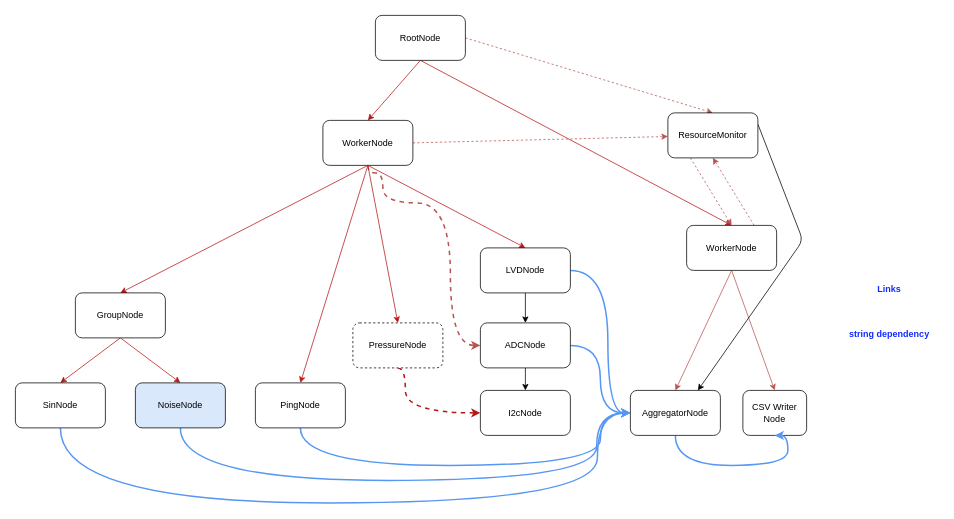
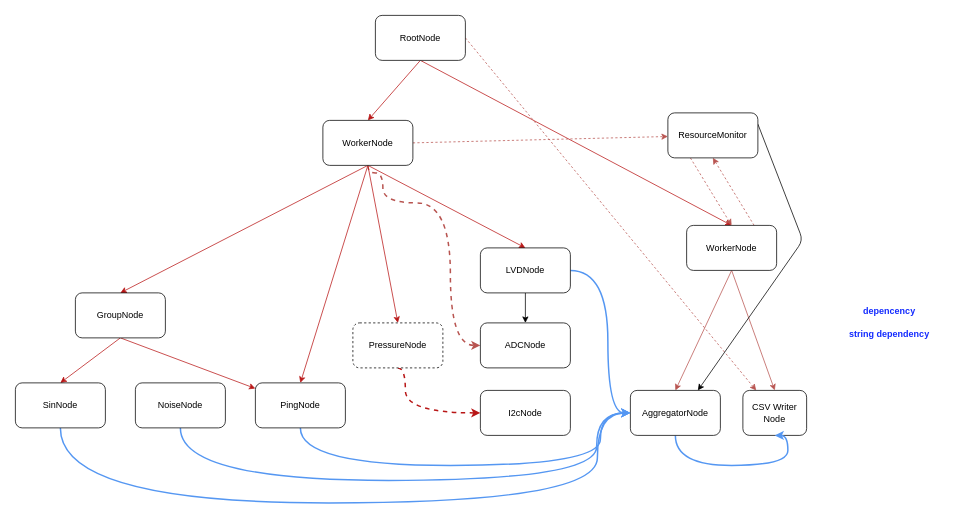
- <mxCell id="4" style="edgeStyle=none;html=1;exitX=1;exitY=0.5;exitDx=0;exitDy=0;entryX=0.5;entryY=0;entryDx=0;entryDy=0;dashed=1;fillColor=#f8cecc;strokeColor=#b85450;" edge="1" parent="1" source="5" target="43"><mxGeometry relative="1" as="geometry" /></mxCell>
+ <mxCell id="4" style="edgeStyle=none;html=1;exitX=1;exitY=0.5;exitDx=0;exitDy=0;dashed=1;fillColor=#f8cecc;strokeColor=#b85450;" edge="1" parent="1" source="5" target="18"><mxGeometry relative="1" as="geometry" /></mxCell>
- <mxCell id="36" value="&lt;font color=&quot;#122aff&quot;&gt;Links&lt;/font&gt;" style="text;html=1;align=center;verticalAlign=middle;resizable=0;points=[];autosize=1;strokeColor=none;fillColor=none;fontStyle=1" parent="1" vertex="1"><mxGeometry x="1160" y="370" width="50" height="30" as="geometry" /></mxCell>
+ <mxCell id="37" value="&lt;font color=&quot;#122aff&quot;&gt;depencency&lt;/font&gt;" style="text;html=1;align=center;verticalAlign=middle;resizable=0;points=[];autosize=1;strokeColor=none;fillColor=none;fontStyle=1" parent="1" vertex="1"><mxGeometry x="1140" y="400" width="90" height="30" as="geometry" /></mxCell>
- <mxCell id="14" style="edgeStyle=none;html=1;exitX=0.5;exitY=1;exitDx=0;exitDy=0;entryX=0.5;entryY=0;entryDx=0;entryDy=0;fillColor=#f8cecc;strokeColor=#B81616;" parent="1" source="15" target="26" edge="1"><mxGeometry relative="1" as="geometry" /></mxCell>
+ <mxCell id="14" style="edgeStyle=none;html=1;exitX=0.5;exitY=1;exitDx=0;exitDy=0;fillColor=#f8cecc;strokeColor=#B81616;" parent="1" source="15" target="28" edge="1"><mxGeometry relative="1" as="geometry" /></mxCell>
- <mxCell id="31" style="edgeStyle=orthogonalEdgeStyle;curved=1;html=1;exitX=1;exitY=0.5;exitDx=0;exitDy=0;entryX=0;entryY=0.5;entryDx=0;entryDy=0;strokeColor=#5597F2;strokeWidth=2;" parent="1" source="32" target="24" edge="1"><mxGeometry relative="1" as="geometry" /></mxCell>
- <mxCell id="30" style="edgeStyle=none;html=1;exitX=0.5;exitY=1;exitDx=0;exitDy=0;entryX=0.5;entryY=0;entryDx=0;entryDy=0;" parent="1" source="32" target="29" edge="1"><mxGeometry relative="1" as="geometry" /></mxCell>
- <mxCell id="26" value="NoiseNode" style="rounded=1;whiteSpace=wrap;html=1;fillColor=#dae8fc;" parent="1" vertex="1"><mxGeometry x="180" y="510" width="120" height="60" as="geometry" /></mxCell>
+ <mxCell id="26" value="NoiseNode" style="rounded=1;whiteSpace=wrap;html=1;" parent="1" vertex="1"><mxGeometry x="180" y="510" width="120" height="60" as="geometry" /></mxCell>
